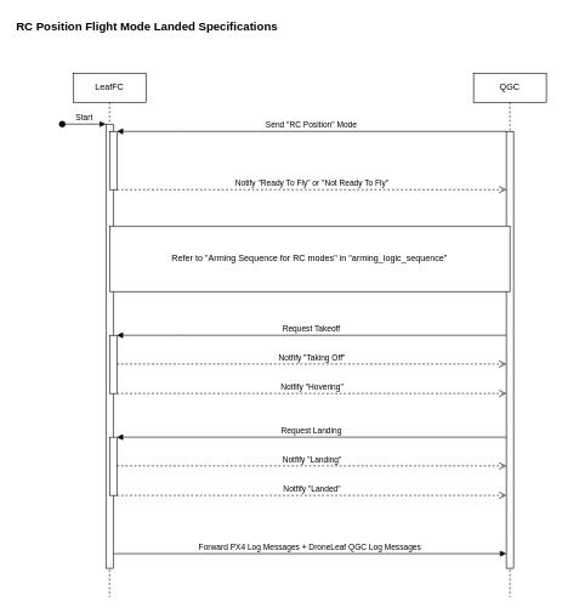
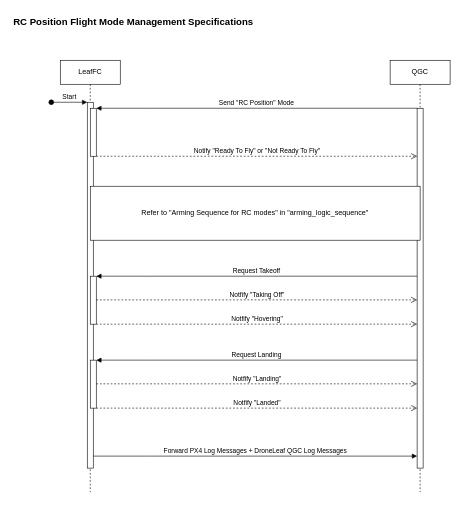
- <mxCell id="9" value="RC Position Flight Mode Landed Specifications" style="text;html=1;align=left;verticalAlign=top;resizable=0;points=[];autosize=1;strokeColor=none;fillColor=none;fontStyle=1;fontSize=16;" parent="1" vertex="1"><mxGeometry x="20" width="400" height="30" as="geometry" y="20" /></mxCell>
+ <mxCell id="9" value="RC Position Flight Mode Management Specifications" style="text;html=1;align=left;verticalAlign=top;resizable=0;points=[];autosize=1;strokeColor=none;fillColor=none;fontStyle=1;fontSize=16;" parent="1" vertex="1"><mxGeometry x="20" width="400" height="30" as="geometry" y="20" /></mxCell>
